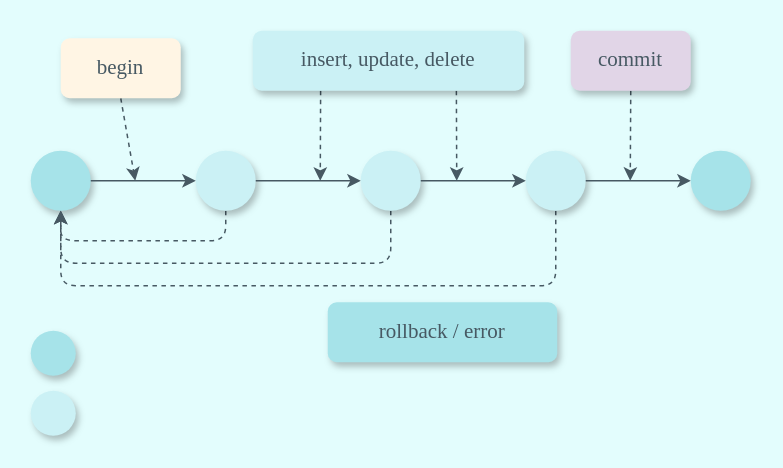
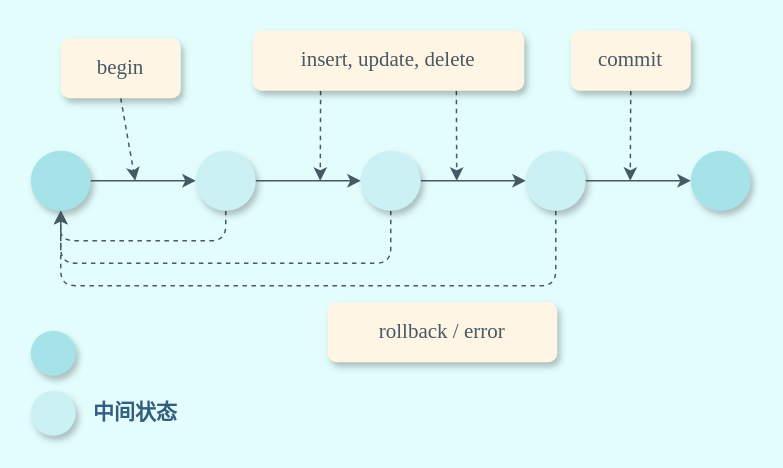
- <mxCell id="20" value="insert, update, delete" style="rounded=1;whiteSpace=wrap;html=1;fillColor=#cbf1f5;strokeColor=none;fontFamily=ZCOOL QingKe HuangYou;fontStyle=0;shadow=1;fontColor=#475963;fontSource=https%3A%2F%2Ffonts.googleapis.com%2Fcss%3Ffamily%3DZCOOL%2BQingKe%2BHuangYou;container=0;fontSize=14;" parent="1" vertex="1"><mxGeometry x="168" y="20" width="181" height="40" as="geometry" /></mxCell>
+ <mxCell id="20" value="insert, update, delete" style="rounded=1;whiteSpace=wrap;html=1;fillColor=#FFF5E4;strokeColor=none;fontFamily=ZCOOL QingKe HuangYou;fontStyle=0;shadow=1;fontColor=#475963;fontSource=https%3A%2F%2Ffonts.googleapis.com%2Fcss%3Ffamily%3DZCOOL%2BQingKe%2BHuangYou;container=0;fontSize=14;" parent="1" vertex="1"><mxGeometry x="168" y="20" width="181" height="40" as="geometry" /></mxCell>
- <mxCell id="17" value="commit" style="rounded=1;whiteSpace=wrap;html=1;fillColor=#e1d5e7;strokeColor=none;fontFamily=ZCOOL QingKe HuangYou;fontStyle=0;shadow=1;fontColor=#475963;fontSource=https%3A%2F%2Ffonts.googleapis.com%2Fcss%3Ffamily%3DZCOOL%2BQingKe%2BHuangYou;container=0;fontSize=14;" parent="1" vertex="1"><mxGeometry x="380" y="20" width="80" height="40" as="geometry" /></mxCell>
+ <mxCell id="17" value="commit" style="rounded=1;whiteSpace=wrap;html=1;fillColor=#FFF5E4;strokeColor=none;fontFamily=ZCOOL QingKe HuangYou;fontStyle=0;shadow=1;fontColor=#475963;fontSource=https%3A%2F%2Ffonts.googleapis.com%2Fcss%3Ffamily%3DZCOOL%2BQingKe%2BHuangYou;container=0;fontSize=14;" parent="1" vertex="1"><mxGeometry x="380" y="20" width="80" height="40" as="geometry" /></mxCell>
- <mxCell id="21" value="rollback / error" style="rounded=1;whiteSpace=wrap;html=1;fillColor=#a6e3e9;strokeColor=none;fontFamily=ZCOOL QingKe HuangYou;fontStyle=0;shadow=1;fontColor=#475963;fontSource=https%3A%2F%2Ffonts.googleapis.com%2Fcss%3Ffamily%3DZCOOL%2BQingKe%2BHuangYou;container=0;fontSize=14;" parent="1" vertex="1"><mxGeometry x="218" y="201" width="153" height="40" as="geometry" /></mxCell>
+ <mxCell id="21" value="rollback / error" style="rounded=1;whiteSpace=wrap;html=1;fillColor=#FFF5E4;strokeColor=none;fontFamily=ZCOOL QingKe HuangYou;fontStyle=0;shadow=1;fontColor=#475963;fontSource=https%3A%2F%2Ffonts.googleapis.com%2Fcss%3Ffamily%3DZCOOL%2BQingKe%2BHuangYou;container=0;fontSize=14;" parent="1" vertex="1"><mxGeometry x="218" y="201" width="153" height="40" as="geometry" /></mxCell>
+ <mxCell id="24" value="中间状态" style="text;html=1;strokeColor=none;fillColor=none;align=left;verticalAlign=middle;whiteSpace=wrap;rounded=0;labelBorderColor=none;labelBackgroundColor=none;fontColor=#355e7e;fontFamily=ZCOOL QingKe HuangYou;fontStyle=1;fontSource=https%3A%2F%2Ffonts.googleapis.com%2Fcss%3Ffamily%3DZCOOL%2BQingKe%2BHuangYou;container=0;fontSize=14;" parent="1" vertex="1"><mxGeometry x="60" y="260" width="70" height="30" as="geometry" /></mxCell>
